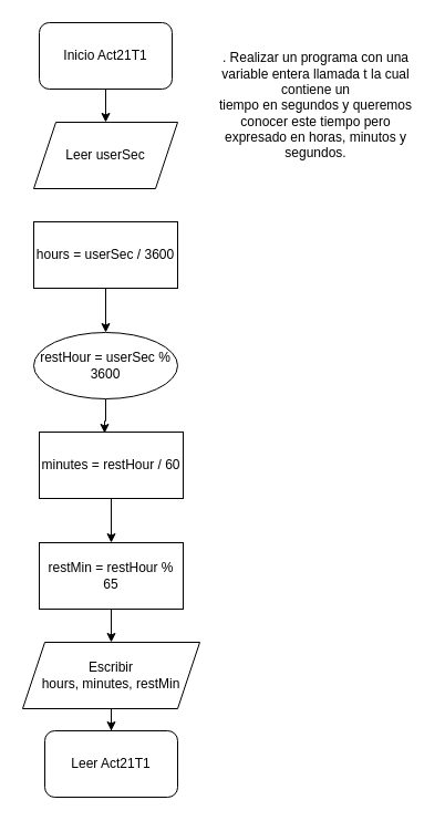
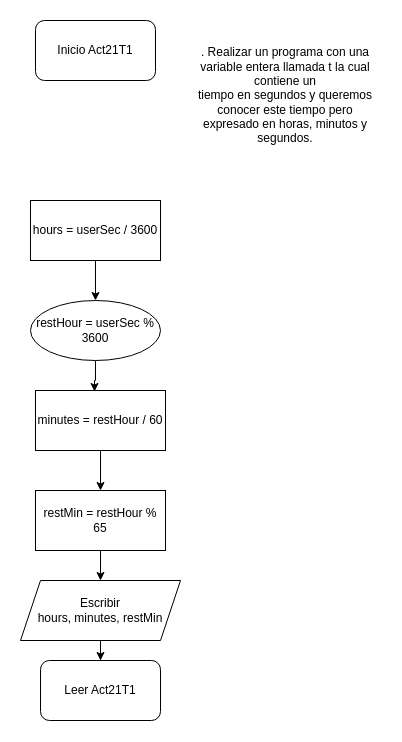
- <mxCell id="2" style="edgeStyle=orthogonalEdgeStyle;rounded=0;orthogonalLoop=1;jettySize=auto;html=1;" edge="1" parent="1" source="3" target="4"><mxGeometry relative="1" as="geometry" /></mxCell>
- <mxCell id="4" value="Leer userSec" style="shape=parallelogram;perimeter=parallelogramPerimeter;whiteSpace=wrap;html=1;fixedSize=1;" vertex="1" parent="1"><mxGeometry x="30" y="110" width="130" height="60" as="geometry" /></mxCell>
